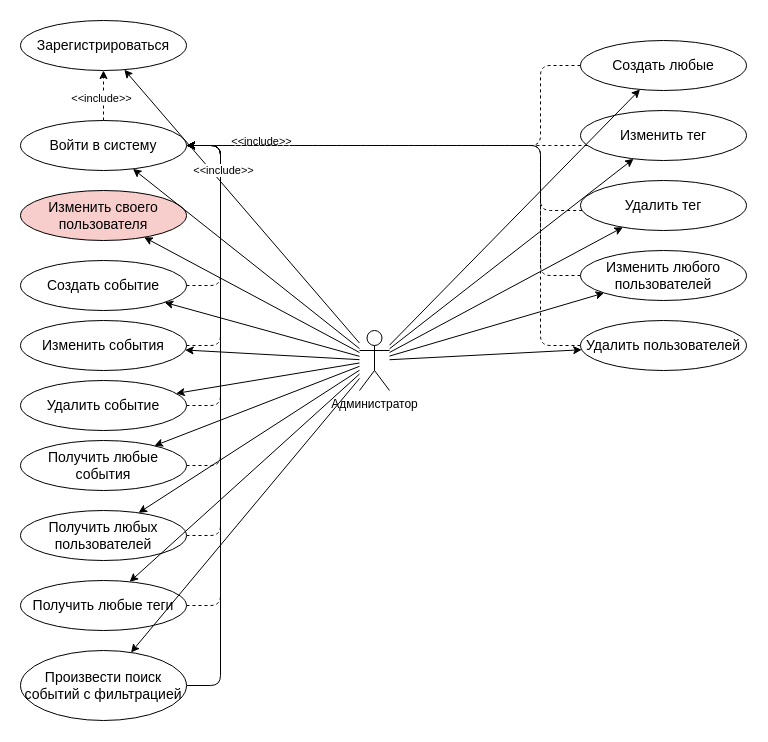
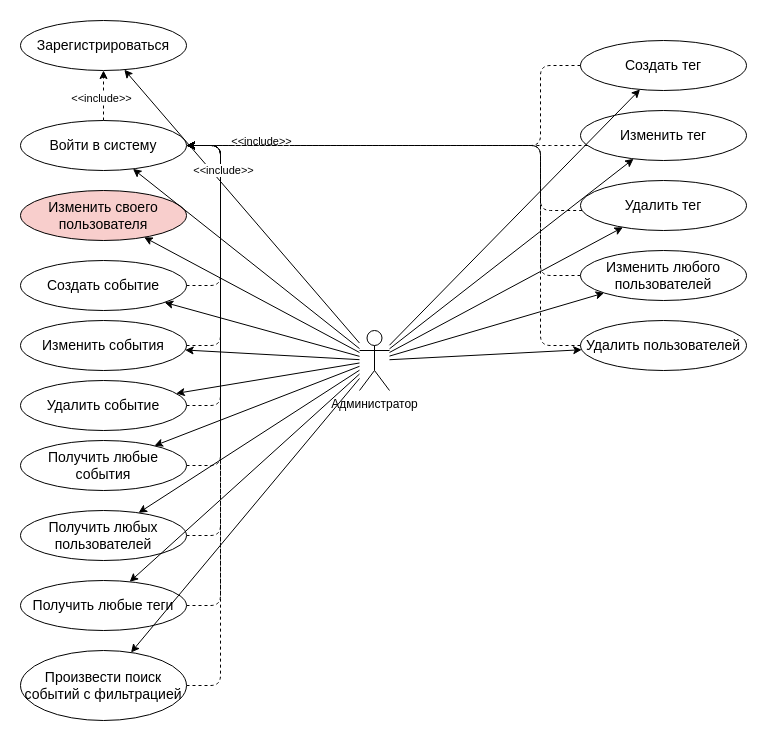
- <mxCell id="28" value="Создать любые" style="ellipse;whiteSpace=wrap;html=1;fontSize=14;" vertex="1" parent="1"><mxGeometry x="580" y="40" width="166" height="50" as="geometry" /></mxCell>
+ <mxCell id="28" value="Создать тег" style="ellipse;whiteSpace=wrap;html=1;fontSize=14;" vertex="1" parent="1"><mxGeometry x="580" y="40" width="166" height="50" as="geometry" /></mxCell>
- <mxCell id="18" style="edgeStyle=elbowEdgeStyle;rounded=1;orthogonalLoop=1;jettySize=auto;html=1;dashed=0;endArrow=classic;endFill=1;" edge="1" parent="1" source="19" target="9"><mxGeometry relative="1" as="geometry"><Array as="points"><mxPoint x="220" y="370" /></Array></mxGeometry></mxCell>
+ <mxCell id="18" style="edgeStyle=elbowEdgeStyle;rounded=1;orthogonalLoop=1;jettySize=auto;html=1;dashed=1;endArrow=classic;endFill=1;" edge="1" parent="1" source="19" target="9"><mxGeometry relative="1" as="geometry"><Array as="points"><mxPoint x="220" y="370" /></Array></mxGeometry></mxCell>
